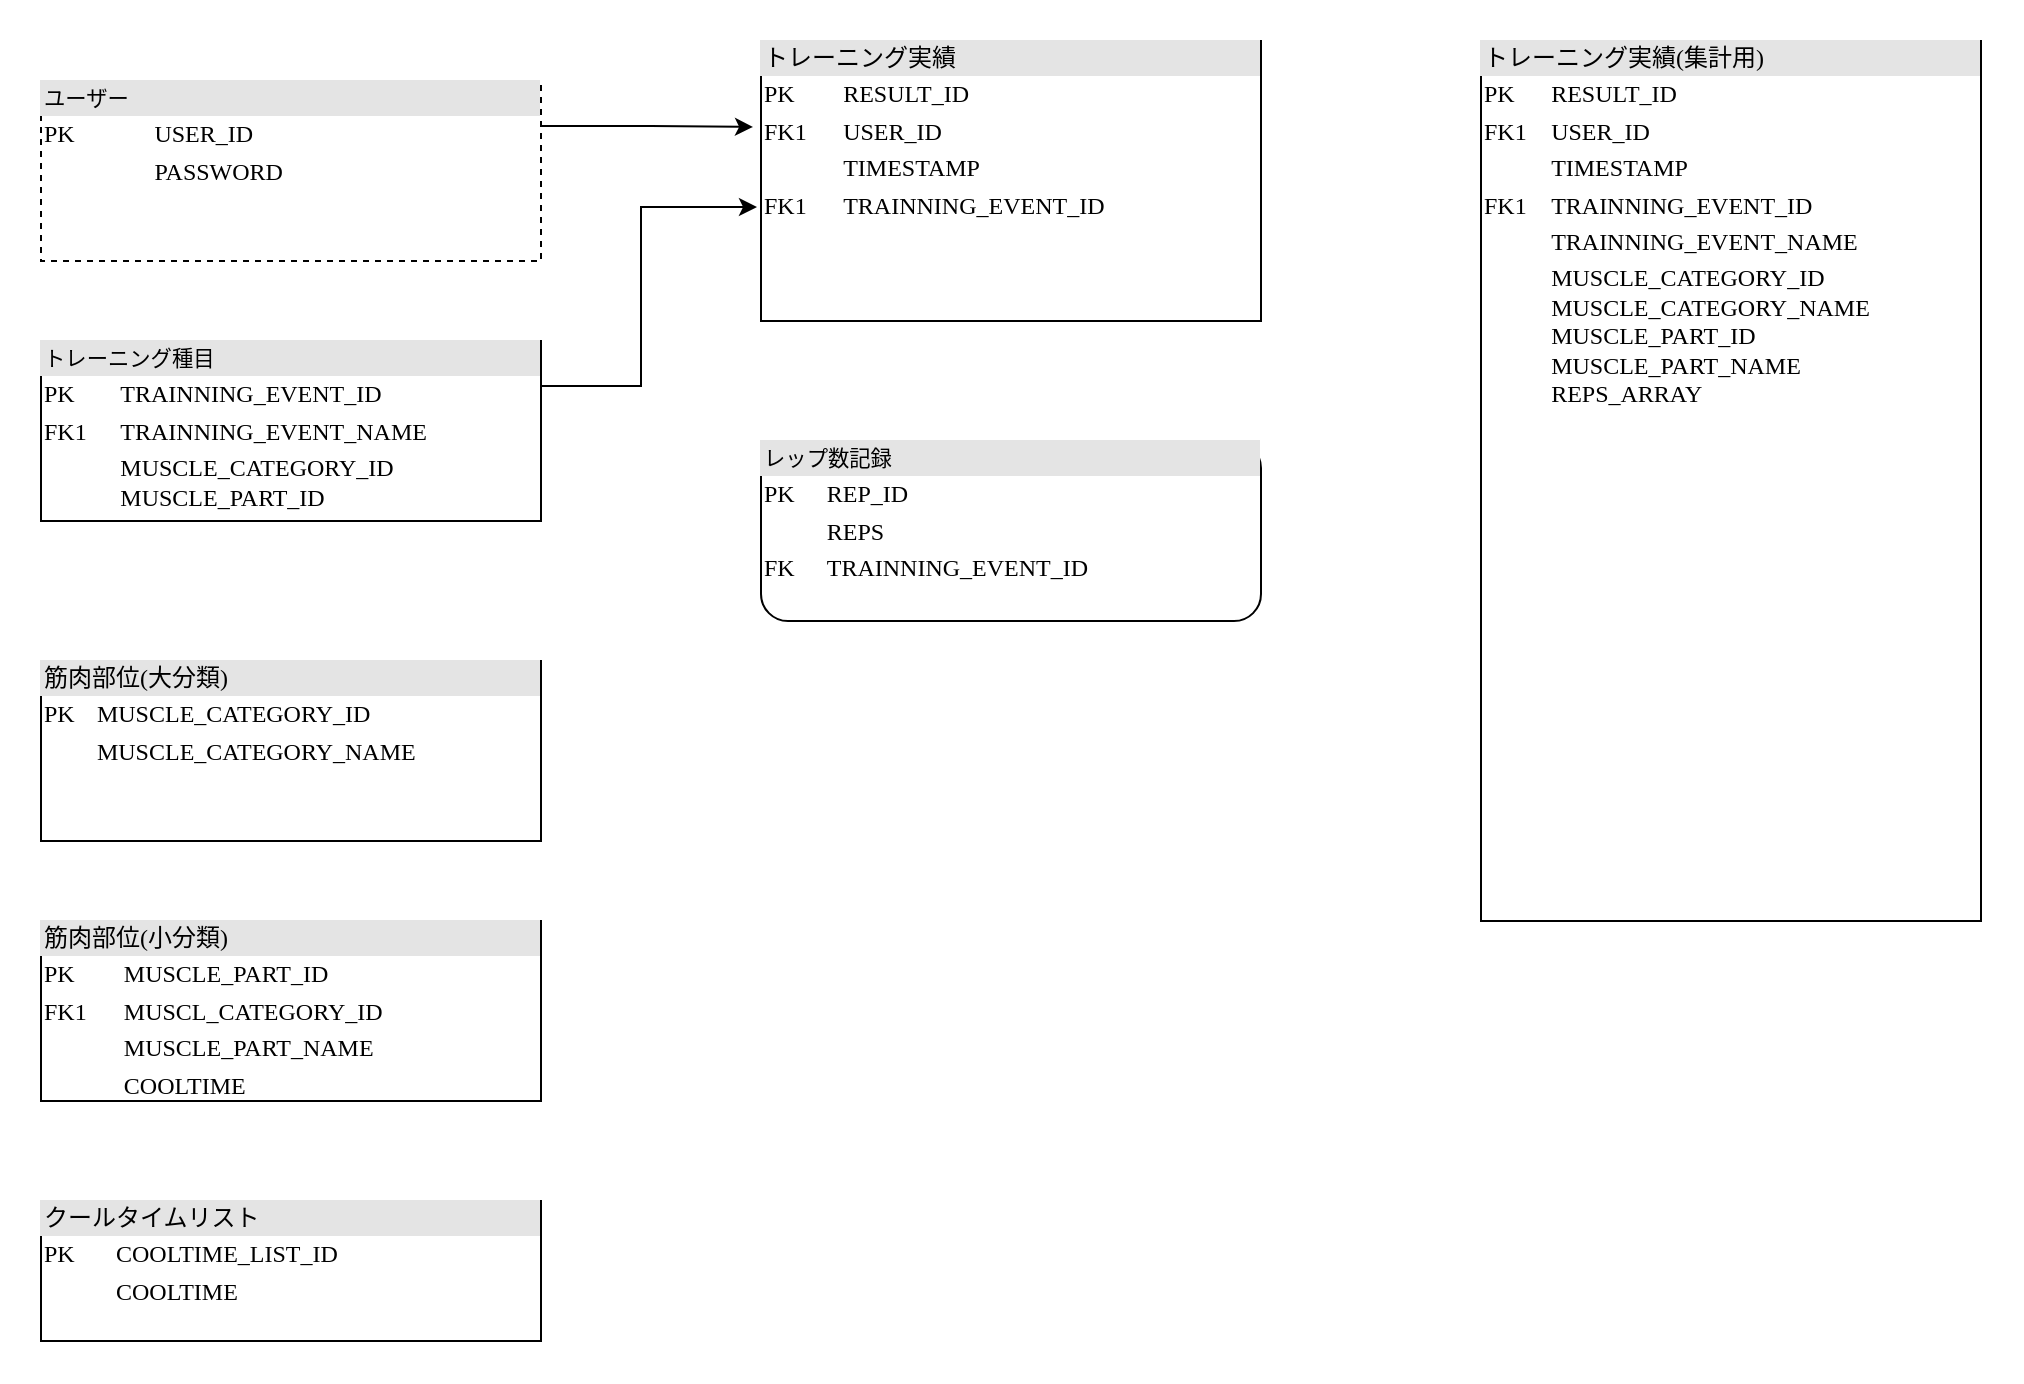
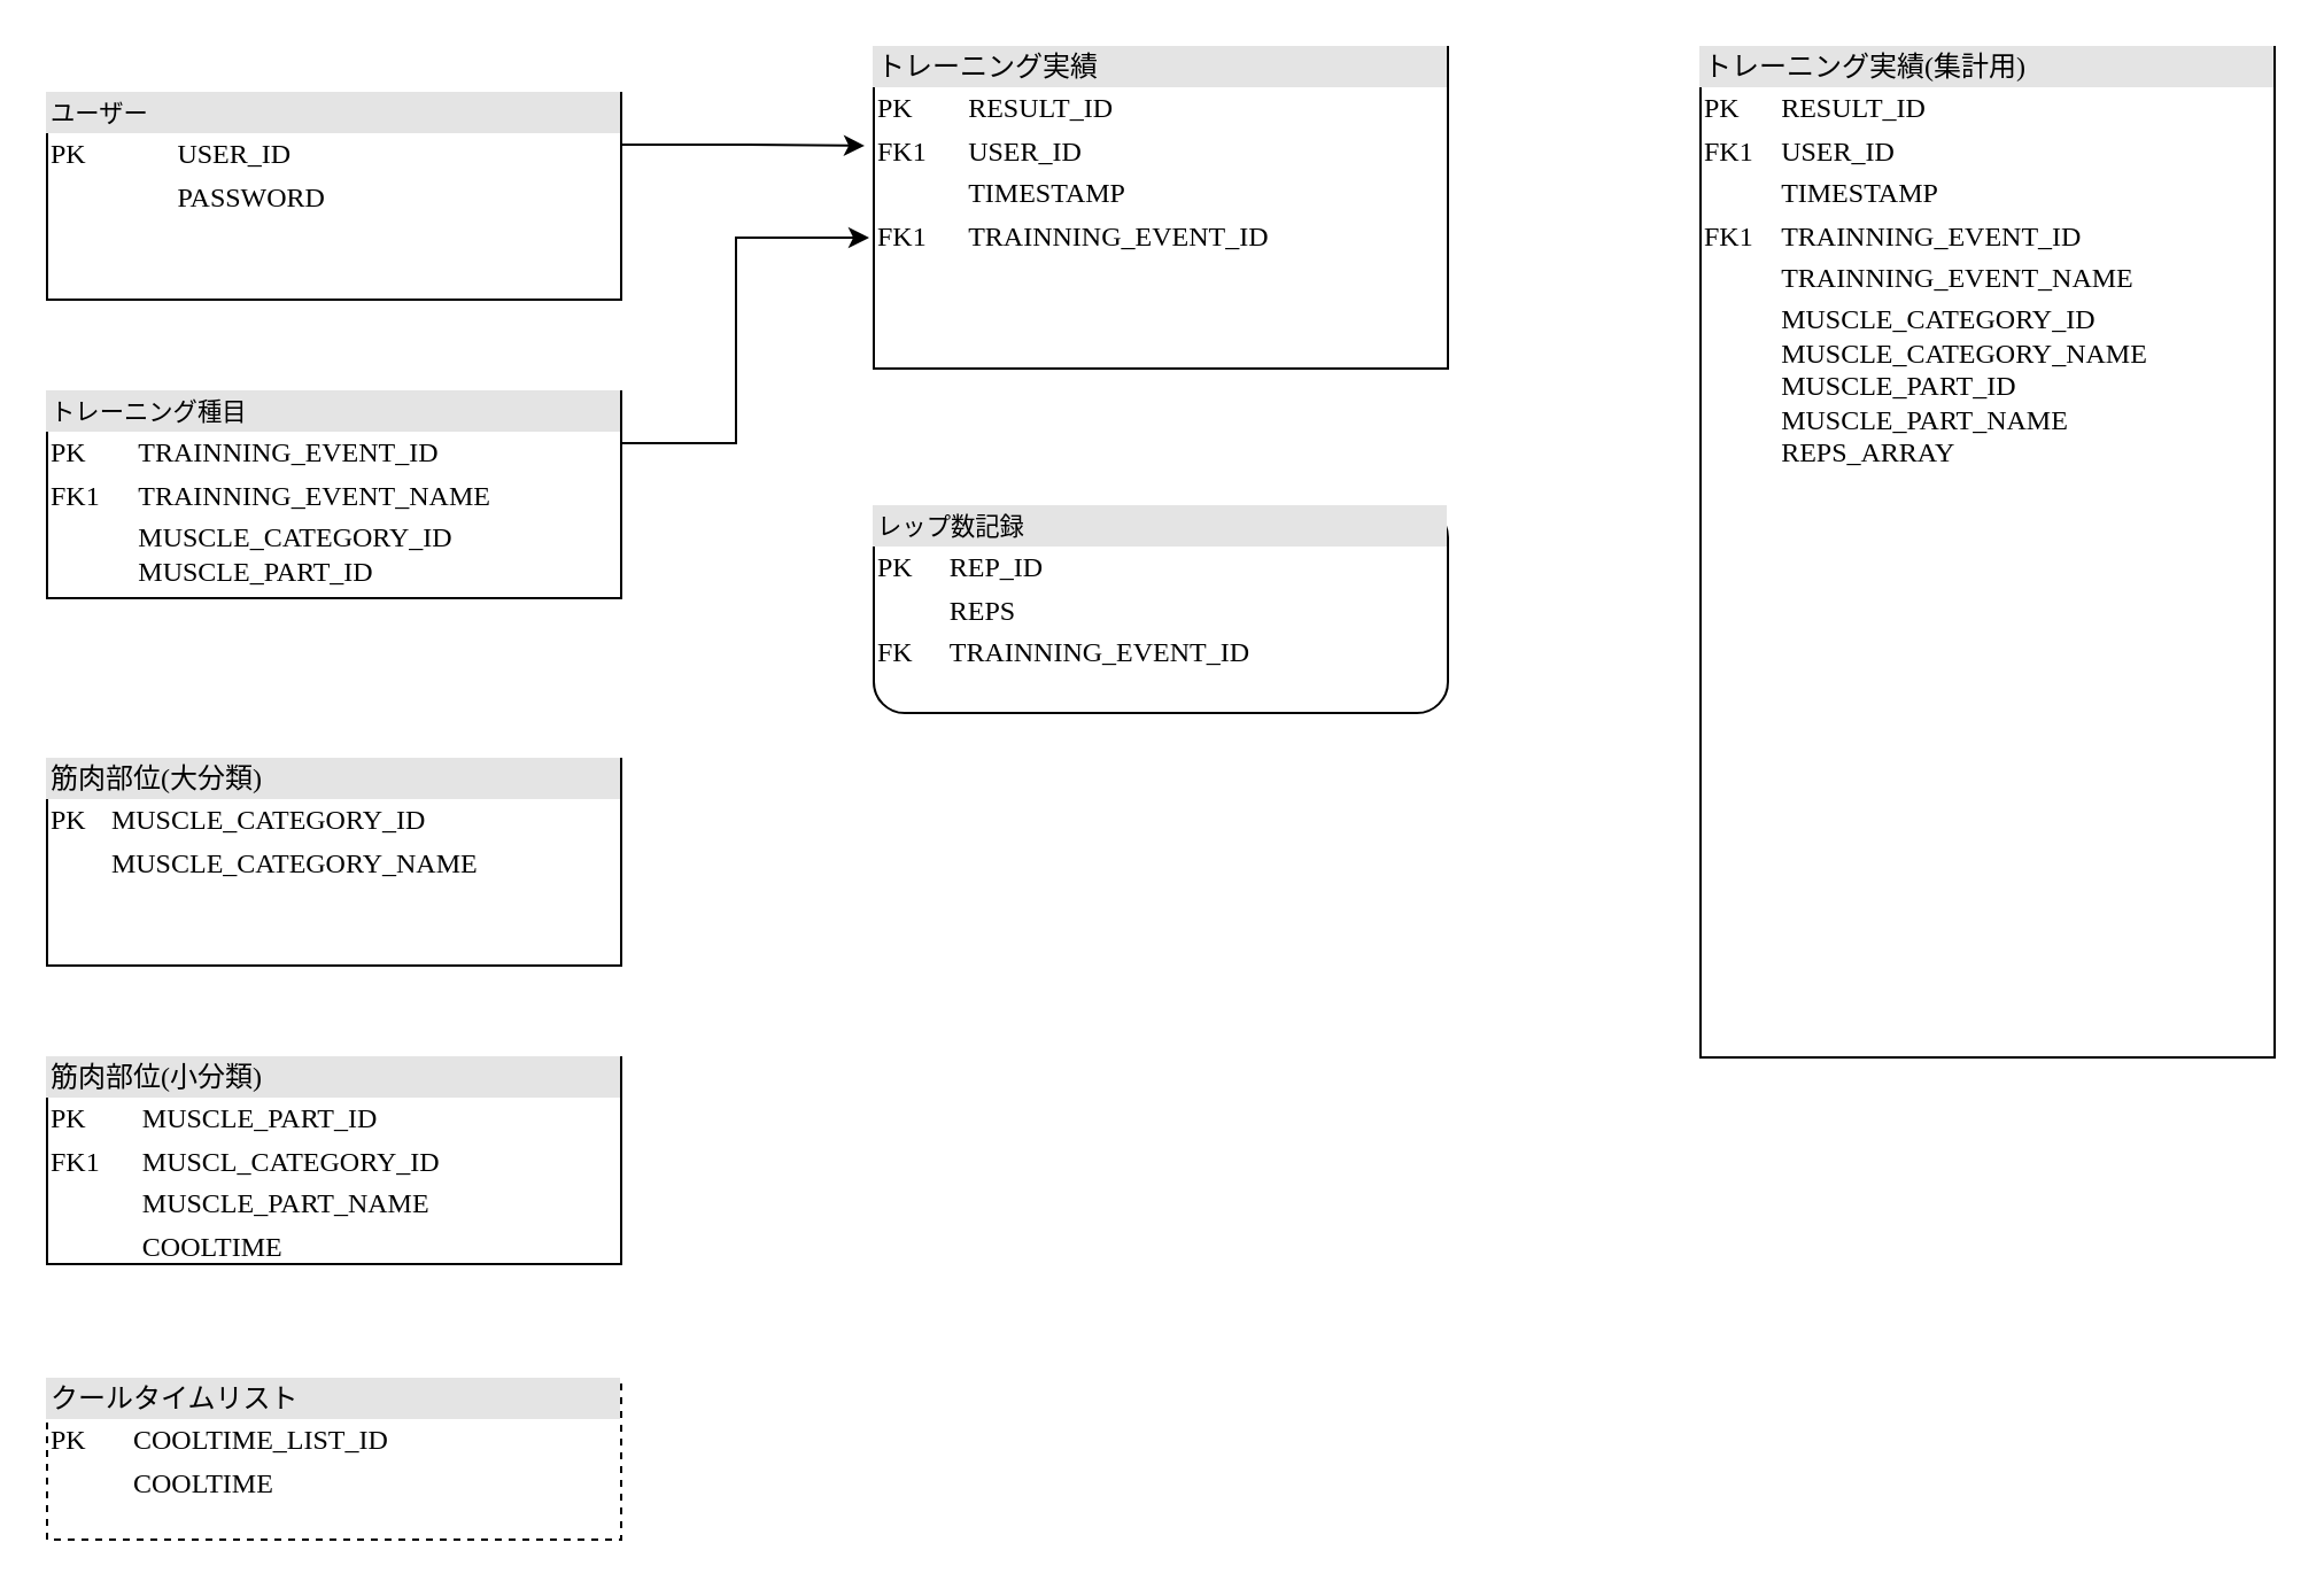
- <mxCell id="3" value="&lt;div style=&quot;box-sizing: border-box; width: 100%; background: rgb(228, 228, 228); padding: 2px;&quot;&gt;&lt;span style=&quot;font-size: 8pt; font-family: Arial;&quot; data-sheets-userformat=&quot;{&amp;quot;2&amp;quot;:8705,&amp;quot;3&amp;quot;:{&amp;quot;1&amp;quot;:0},&amp;quot;12&amp;quot;:0,&amp;quot;16&amp;quot;:8}&quot; data-sheets-value=&quot;{&amp;quot;1&amp;quot;:2,&amp;quot;2&amp;quot;:&amp;quot;ユーザー&amp;quot;}&quot;&gt;ユーザー&lt;/span&gt;&lt;br&gt;&lt;/div&gt;&lt;table style=&quot;width:100%;font-size:1em;&quot; cellpadding=&quot;2&quot; cellspacing=&quot;0&quot;&gt;&lt;tbody&gt;&lt;tr&gt;&lt;td&gt;PK&lt;/td&gt;&lt;td&gt;USER_ID&lt;/td&gt;&lt;/tr&gt;&lt;tr&gt;&lt;td&gt;&lt;br&gt;&lt;/td&gt;&lt;td&gt;PASSWORD&lt;/td&gt;&lt;/tr&gt;&lt;tr&gt;&lt;td&gt;&lt;/td&gt;&lt;td&gt;&lt;br&gt;&lt;/td&gt;&lt;/tr&gt;&lt;/tbody&gt;&lt;/table&gt;" style="verticalAlign=top;align=left;overflow=fill;html=1;rounded=0;shadow=0;comic=0;labelBackgroundColor=none;strokeWidth=1;fontFamily=Verdana;fontSize=12;dashed=1;" parent="1" vertex="1"><mxGeometry x="20" y="40" width="250" height="90" as="geometry" /></mxCell>
+ <mxCell id="3" value="&lt;div style=&quot;box-sizing: border-box; width: 100%; background: rgb(228, 228, 228); padding: 2px;&quot;&gt;&lt;span style=&quot;font-size: 8pt; font-family: Arial;&quot; data-sheets-userformat=&quot;{&amp;quot;2&amp;quot;:8705,&amp;quot;3&amp;quot;:{&amp;quot;1&amp;quot;:0},&amp;quot;12&amp;quot;:0,&amp;quot;16&amp;quot;:8}&quot; data-sheets-value=&quot;{&amp;quot;1&amp;quot;:2,&amp;quot;2&amp;quot;:&amp;quot;ユーザー&amp;quot;}&quot;&gt;ユーザー&lt;/span&gt;&lt;br&gt;&lt;/div&gt;&lt;table style=&quot;width:100%;font-size:1em;&quot; cellpadding=&quot;2&quot; cellspacing=&quot;0&quot;&gt;&lt;tbody&gt;&lt;tr&gt;&lt;td&gt;PK&lt;/td&gt;&lt;td&gt;USER_ID&lt;/td&gt;&lt;/tr&gt;&lt;tr&gt;&lt;td&gt;&lt;br&gt;&lt;/td&gt;&lt;td&gt;PASSWORD&lt;/td&gt;&lt;/tr&gt;&lt;tr&gt;&lt;td&gt;&lt;/td&gt;&lt;td&gt;&lt;br&gt;&lt;/td&gt;&lt;/tr&gt;&lt;/tbody&gt;&lt;/table&gt;" style="verticalAlign=top;align=left;overflow=fill;html=1;rounded=0;shadow=0;comic=0;labelBackgroundColor=none;strokeWidth=1;fontFamily=Verdana;fontSize=12" parent="1" vertex="1"><mxGeometry x="20" y="40" width="250" height="90" as="geometry" /></mxCell>
- <mxCell id="9" value="&lt;div style=&quot;box-sizing: border-box ; width: 100% ; background: #e4e4e4 ; padding: 2px&quot;&gt;クールタイムリスト&lt;/div&gt;&lt;table style=&quot;width: 100% ; font-size: 1em&quot; cellpadding=&quot;2&quot; cellspacing=&quot;0&quot;&gt;&lt;tbody&gt;&lt;tr&gt;&lt;td&gt;PK&lt;/td&gt;&lt;td&gt;COOLTIME_LIST_ID&lt;/td&gt;&lt;/tr&gt;&lt;tr&gt;&lt;td&gt;&lt;br&gt;&lt;/td&gt;&lt;td&gt;COOLTIME&lt;/td&gt;&lt;/tr&gt;&lt;tr&gt;&lt;td&gt;&lt;/td&gt;&lt;td&gt;&lt;br&gt;&lt;/td&gt;&lt;/tr&gt;&lt;tr&gt;&lt;td&gt;&lt;br&gt;&lt;/td&gt;&lt;td&gt;&lt;br&gt;&lt;/td&gt;&lt;/tr&gt;&lt;tr&gt;&lt;td&gt;&lt;br&gt;&lt;/td&gt;&lt;td&gt;&lt;br&gt;&lt;/td&gt;&lt;/tr&gt;&lt;tr&gt;&lt;td&gt;&lt;br&gt;&lt;/td&gt;&lt;td&gt;&lt;br&gt;&lt;/td&gt;&lt;/tr&gt;&lt;/tbody&gt;&lt;/table&gt;" style="verticalAlign=top;align=left;overflow=fill;html=1;rounded=0;shadow=0;comic=0;labelBackgroundColor=none;strokeWidth=1;fontFamily=Verdana;fontSize=12" parent="1" vertex="1"><mxGeometry x="20" y="600" width="250" height="70" as="geometry" /></mxCell>
+ <mxCell id="9" value="&lt;div style=&quot;box-sizing: border-box ; width: 100% ; background: #e4e4e4 ; padding: 2px&quot;&gt;クールタイムリスト&lt;/div&gt;&lt;table style=&quot;width: 100% ; font-size: 1em&quot; cellpadding=&quot;2&quot; cellspacing=&quot;0&quot;&gt;&lt;tbody&gt;&lt;tr&gt;&lt;td&gt;PK&lt;/td&gt;&lt;td&gt;COOLTIME_LIST_ID&lt;/td&gt;&lt;/tr&gt;&lt;tr&gt;&lt;td&gt;&lt;br&gt;&lt;/td&gt;&lt;td&gt;COOLTIME&lt;/td&gt;&lt;/tr&gt;&lt;tr&gt;&lt;td&gt;&lt;/td&gt;&lt;td&gt;&lt;br&gt;&lt;/td&gt;&lt;/tr&gt;&lt;tr&gt;&lt;td&gt;&lt;br&gt;&lt;/td&gt;&lt;td&gt;&lt;br&gt;&lt;/td&gt;&lt;/tr&gt;&lt;tr&gt;&lt;td&gt;&lt;br&gt;&lt;/td&gt;&lt;td&gt;&lt;br&gt;&lt;/td&gt;&lt;/tr&gt;&lt;tr&gt;&lt;td&gt;&lt;br&gt;&lt;/td&gt;&lt;td&gt;&lt;br&gt;&lt;/td&gt;&lt;/tr&gt;&lt;/tbody&gt;&lt;/table&gt;" style="verticalAlign=top;align=left;overflow=fill;html=1;rounded=0;shadow=0;comic=0;labelBackgroundColor=none;strokeWidth=1;fontFamily=Verdana;fontSize=12;dashed=1;" parent="1" vertex="1"><mxGeometry x="20" y="600" width="250" height="70" as="geometry" /></mxCell>
